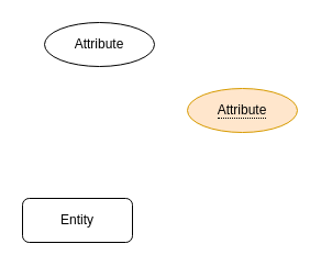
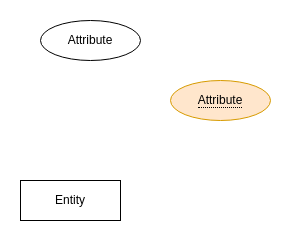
- <mxCell id="2" value="Entity" style="whiteSpace=wrap;html=1;align=center;rounded=1;" vertex="1" parent="1"><mxGeometry x="20" y="180" width="100" height="40" as="geometry" /></mxCell>
+ <mxCell id="2" value="Entity" style="whiteSpace=wrap;html=1;align=center;" vertex="1" parent="1"><mxGeometry x="20" y="180" width="100" height="40" as="geometry" /></mxCell>
